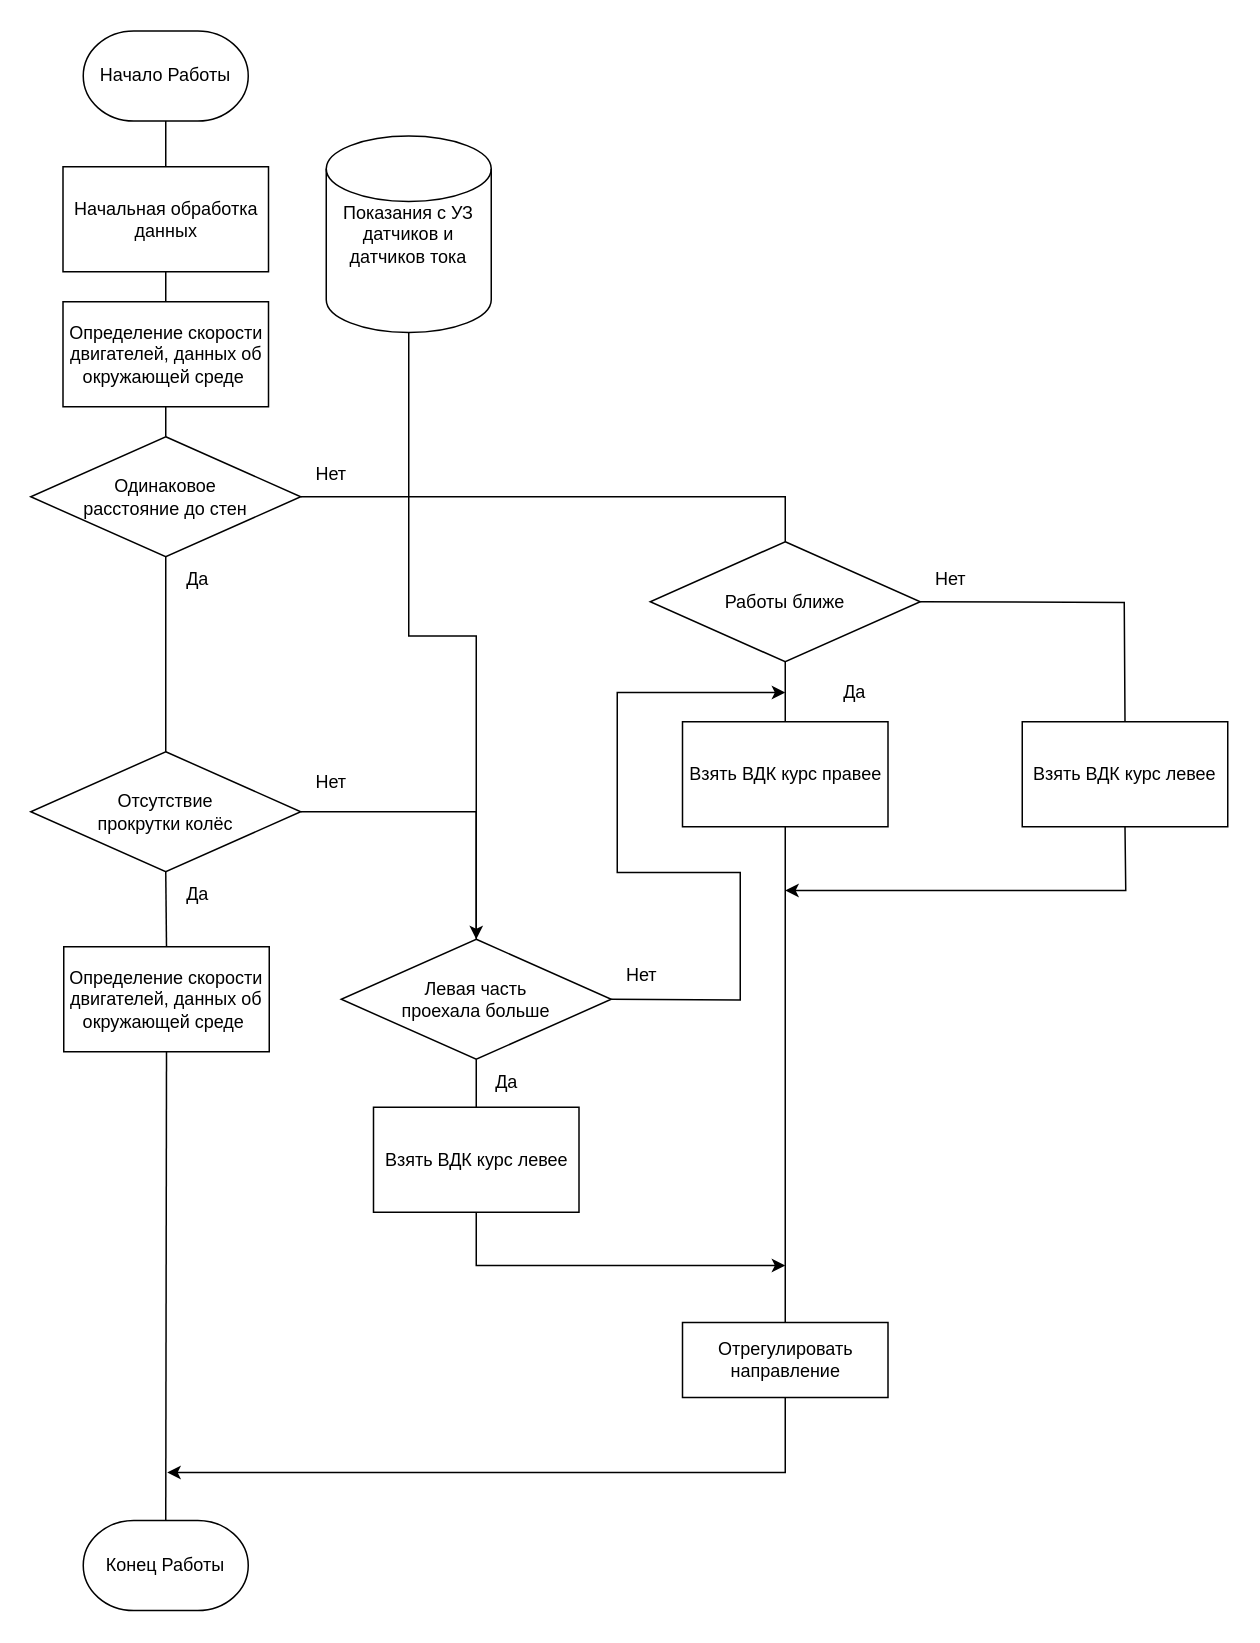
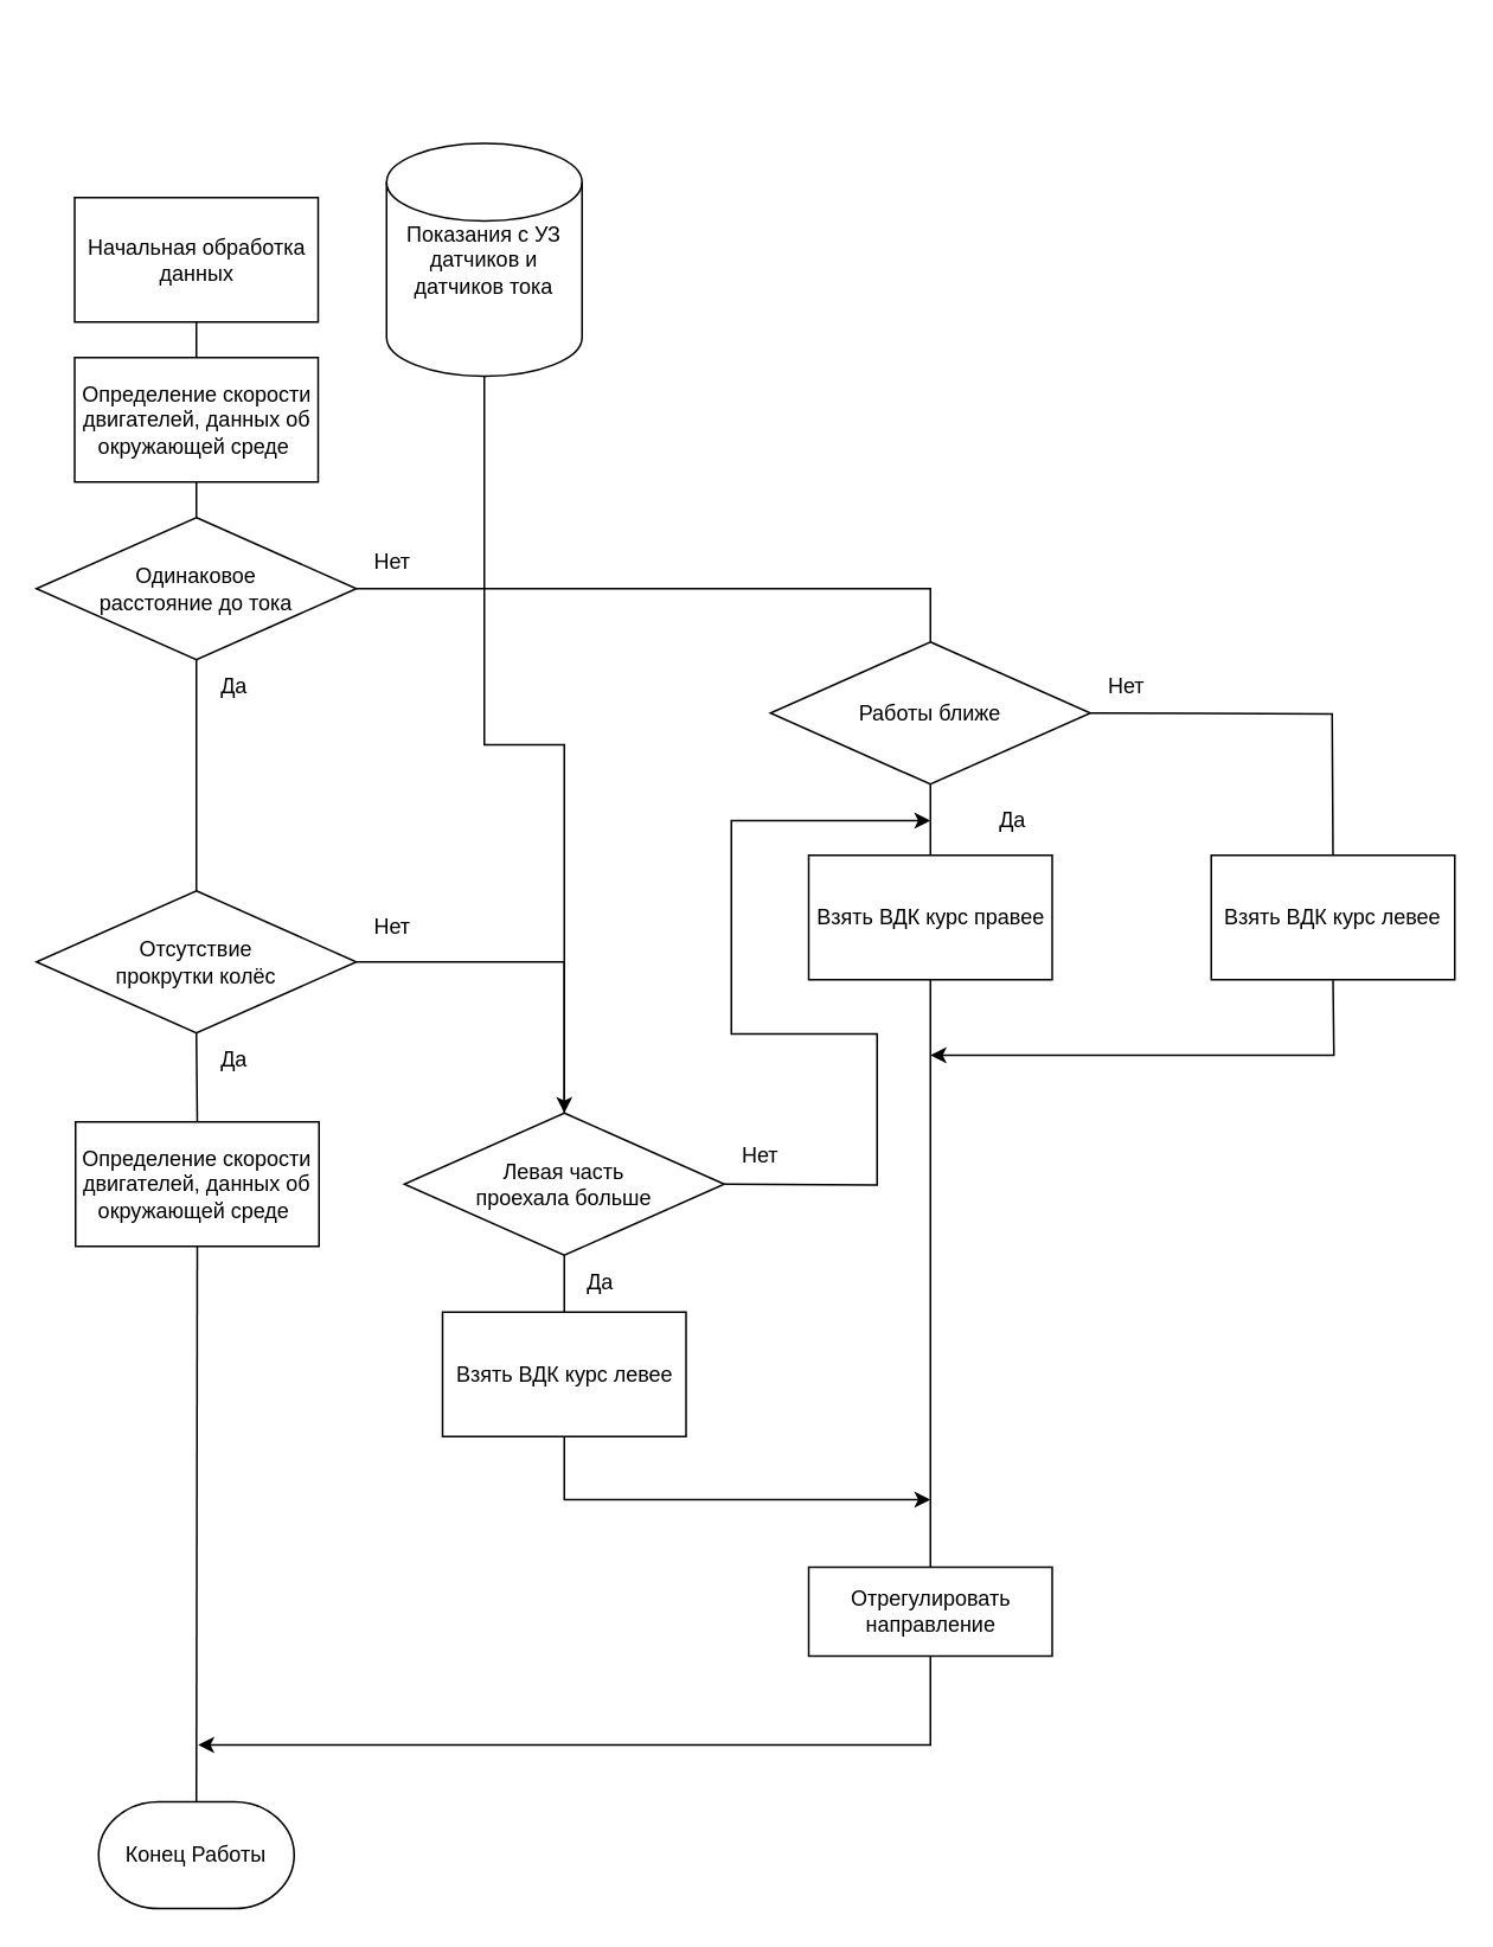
- <mxCell id="3" value="Начало Работы" style="strokeWidth=1;html=1;shape=mxgraph.flowchart.terminator;whiteSpace=wrap;" vertex="1" parent="1"><mxGeometry x="55" y="20" width="110" height="60" as="geometry" /></mxCell>
- <mxCell id="4" value="" style="endArrow=none;html=1;rounded=0;entryX=0.5;entryY=1;entryDx=0;entryDy=0;entryPerimeter=0;exitX=0.5;exitY=0;exitDx=0;exitDy=0;" edge="1" parent="1" source="2" target="3"><mxGeometry width="50" height="50" relative="1" as="geometry"><mxPoint x="157" y="240.5" as="sourcePoint" /><mxPoint x="207" y="190.5" as="targetPoint" /></mxGeometry></mxCell>
- <mxCell id="7" value="Показания с УЗ датчиков и датчиков тока" style="strokeWidth=1;html=1;shape=mxgraph.flowchart.database;whiteSpace=wrap;" vertex="1" parent="1"><mxGeometry x="217" y="90" width="110" height="131" as="geometry" /></mxCell>
+ <mxCell id="7" value="Показания с УЗ датчиков и датчиков тока" style="strokeWidth=1;html=1;shape=mxgraph.flowchart.database;whiteSpace=wrap;" vertex="1" parent="1"><mxGeometry x="217" y="80" width="110" height="131" as="geometry" /></mxCell>
- <mxCell id="11" value="Одинаковое &lt;br&gt;расстояние до стен" style="rhombus;whiteSpace=wrap;html=1;" vertex="1" parent="1"><mxGeometry x="20" y="290.5" width="180" height="80" as="geometry" /></mxCell>
+ <mxCell id="11" value="Одинаковое &lt;br&gt;расстояние до тока" style="rhombus;whiteSpace=wrap;html=1;" vertex="1" parent="1"><mxGeometry x="20" y="290.5" width="180" height="80" as="geometry" /></mxCell>
